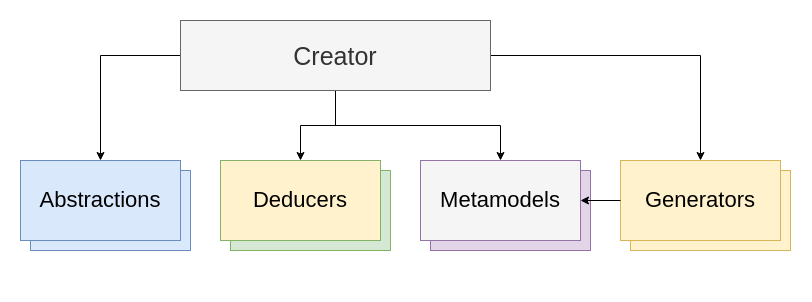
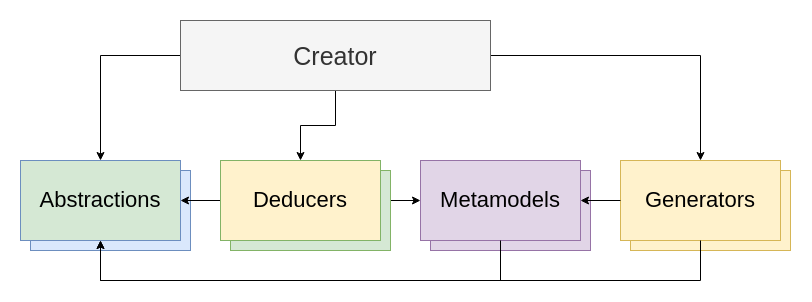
- <mxCell id="5" style="edgeStyle=orthogonalEdgeStyle;rounded=0;orthogonalLoop=1;jettySize=auto;html=1;exitX=0.5;exitY=1;exitDx=0;exitDy=0;entryX=0.5;entryY=0;entryDx=0;entryDy=0;" parent="1" source="7" target="17" edge="1"><mxGeometry relative="1" as="geometry" /></mxCell>
- <mxCell id="10" value="Abstractions" style="rounded=0;whiteSpace=wrap;html=1;fontSize=22;fillColor=#dae8fc;strokeColor=#6c8ebf;" parent="8" vertex="1"><mxGeometry width="160" height="80" as="geometry" /></mxCell>
+ <mxCell id="10" value="Abstractions" style="rounded=0;whiteSpace=wrap;html=1;fontSize=22;fillColor=#d5e8d4;strokeColor=#6c8ebf;" parent="8" vertex="1"><mxGeometry width="160" height="80" as="geometry" /></mxCell>
+ <mxCell id="11" style="edgeStyle=orthogonalEdgeStyle;rounded=0;orthogonalLoop=1;jettySize=auto;html=1;exitX=0;exitY=0.5;exitDx=0;exitDy=0;entryX=1;entryY=0.5;entryDx=0;entryDy=0;" parent="1" source="14" target="10" edge="1"><mxGeometry relative="1" as="geometry" /></mxCell>
+ <mxCell id="2" style="edgeStyle=orthogonalEdgeStyle;rounded=0;orthogonalLoop=1;jettySize=auto;html=1;exitX=1;exitY=0.5;exitDx=0;exitDy=0;entryX=0;entryY=0.5;entryDx=0;entryDy=0;" parent="1" source="14" target="17" edge="1"><mxGeometry relative="1" as="geometry" /></mxCell>
- <mxCell id="17" value="Metamodels" style="rounded=0;whiteSpace=wrap;html=1;fontSize=22;fillColor=#f5f5f5;strokeColor=#9673a6;" parent="15" vertex="1"><mxGeometry width="160" height="80" as="geometry" /></mxCell>
+ <mxCell id="17" value="Metamodels" style="rounded=0;whiteSpace=wrap;html=1;fontSize=22;fillColor=#e1d5e7;strokeColor=#9673a6;" parent="15" vertex="1"><mxGeometry width="160" height="80" as="geometry" /></mxCell>
+ <mxCell id="21" style="edgeStyle=orthogonalEdgeStyle;rounded=0;orthogonalLoop=1;jettySize=auto;html=1;exitX=0.5;exitY=1;exitDx=0;exitDy=0;entryX=0.5;entryY=1;entryDx=0;entryDy=0;" parent="1" source="17" target="10" edge="1"><mxGeometry relative="1" as="geometry"><Array as="points"><mxPoint x="500" y="280" /><mxPoint x="100" y="280" /></Array></mxGeometry></mxCell>
+ <mxCell id="22" style="edgeStyle=orthogonalEdgeStyle;rounded=0;orthogonalLoop=1;jettySize=auto;html=1;exitX=0.5;exitY=1;exitDx=0;exitDy=0;entryX=0.5;entryY=1;entryDx=0;entryDy=0;" parent="1" source="20" target="10" edge="1"><mxGeometry relative="1" as="geometry"><Array as="points"><mxPoint x="700" y="280" /><mxPoint x="100" y="280" /></Array></mxGeometry></mxCell>
